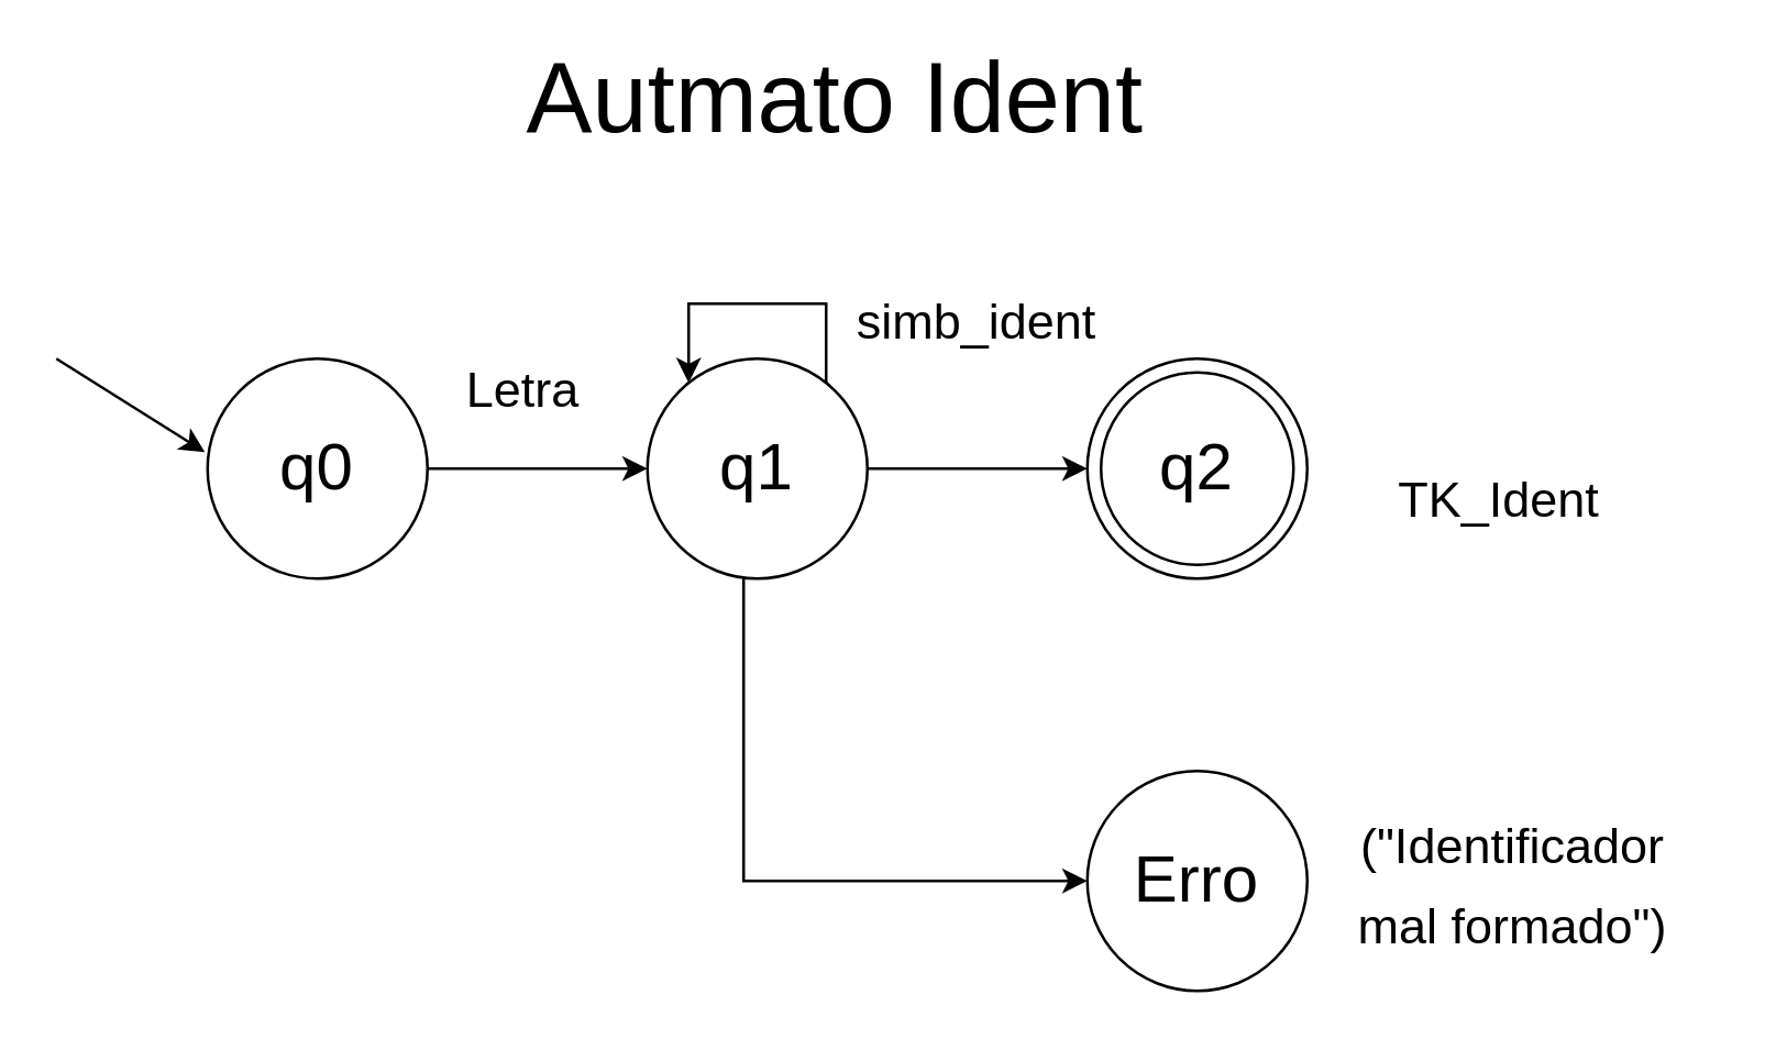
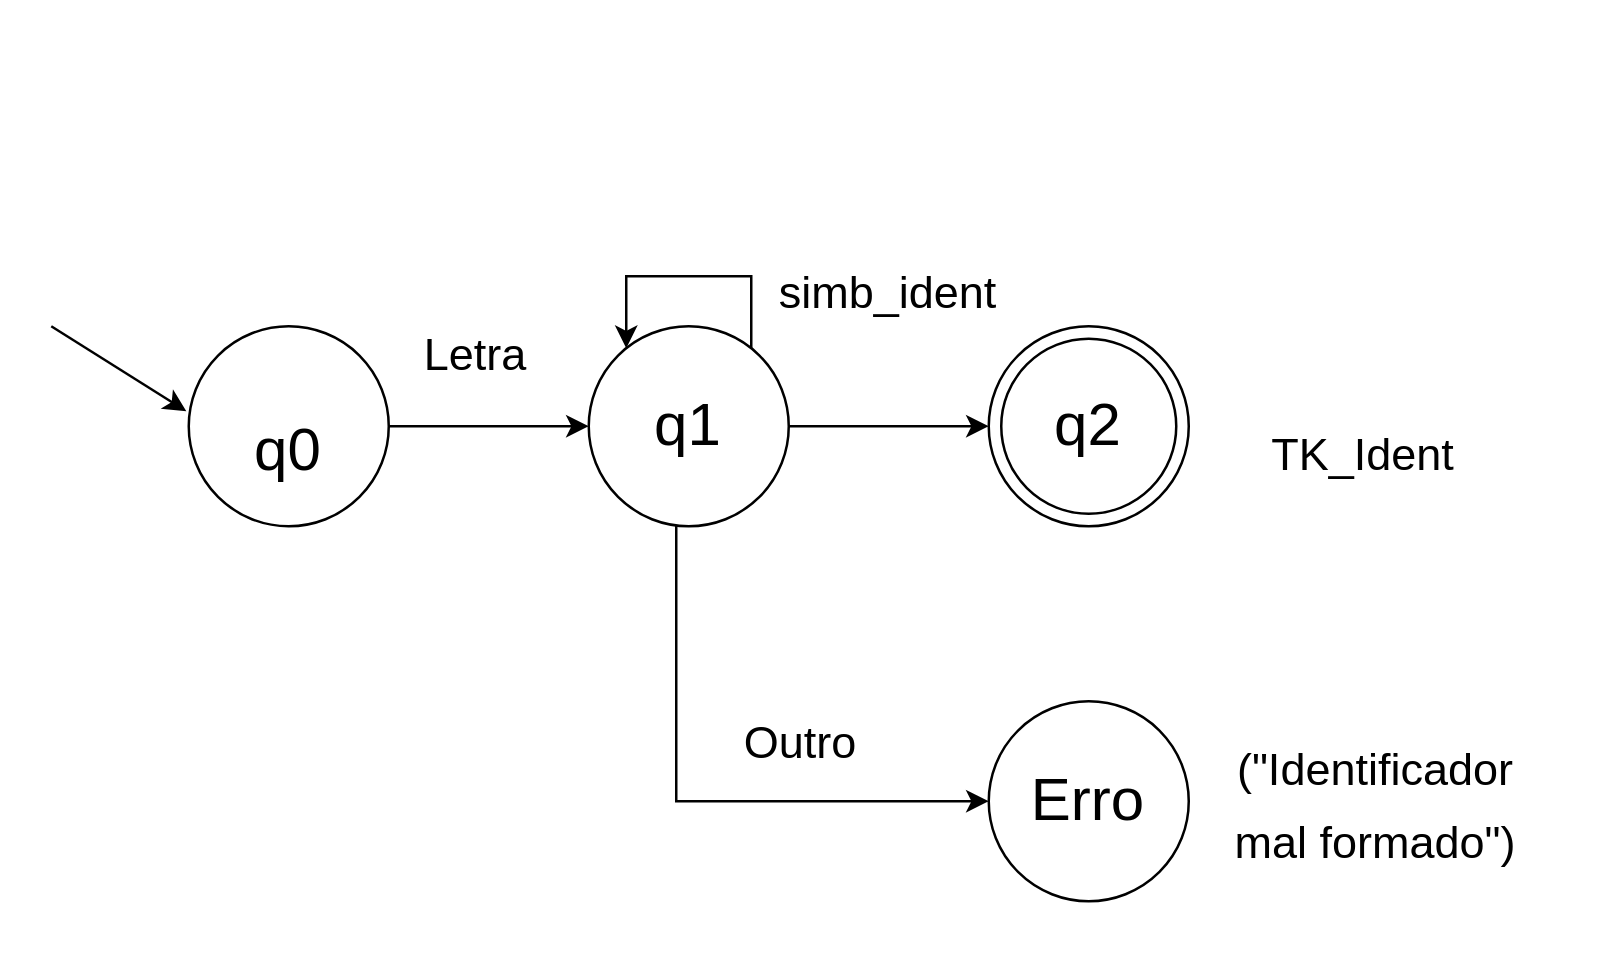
- <mxCell id="9" value="&lt;font style=&quot;font-size: 36px;&quot;&gt;Autmato Ident&lt;/font&gt;" style="text;html=1;strokeColor=none;fillColor=none;align=center;verticalAlign=middle;whiteSpace=wrap;rounded=0;" parent="1" vertex="1"><mxGeometry x="86" y="20" width="435" height="30" as="geometry" /></mxCell>
- <mxCell id="10" value="&lt;font style=&quot;font-size: 24px;&quot;&gt;q0&lt;/font&gt;" style="text;html=1;strokeColor=none;fillColor=none;align=center;verticalAlign=middle;whiteSpace=wrap;rounded=0;" parent="1" vertex="1"><mxGeometry x="85" y="155" width="60" height="30" as="geometry" /></mxCell>
+ <mxCell id="10" value="&lt;font style=&quot;font-size: 24px;&quot;&gt;q0&lt;/font&gt;" style="text;html=1;strokeColor=none;fillColor=none;align=center;verticalAlign=middle;whiteSpace=wrap;rounded=0;" parent="1" vertex="1"><mxGeometry x="85" y="165" width="60" height="30" as="geometry" /></mxCell>
+ <mxCell id="16" value="&lt;font style=&quot;font-size: 18px;&quot;&gt;Outro&lt;/font&gt;" style="text;html=1;strokeColor=none;fillColor=none;align=center;verticalAlign=middle;whiteSpace=wrap;rounded=0;fontSize=24;" parent="1" vertex="1"><mxGeometry x="290" y="280" width="60" height="30" as="geometry" /></mxCell>
